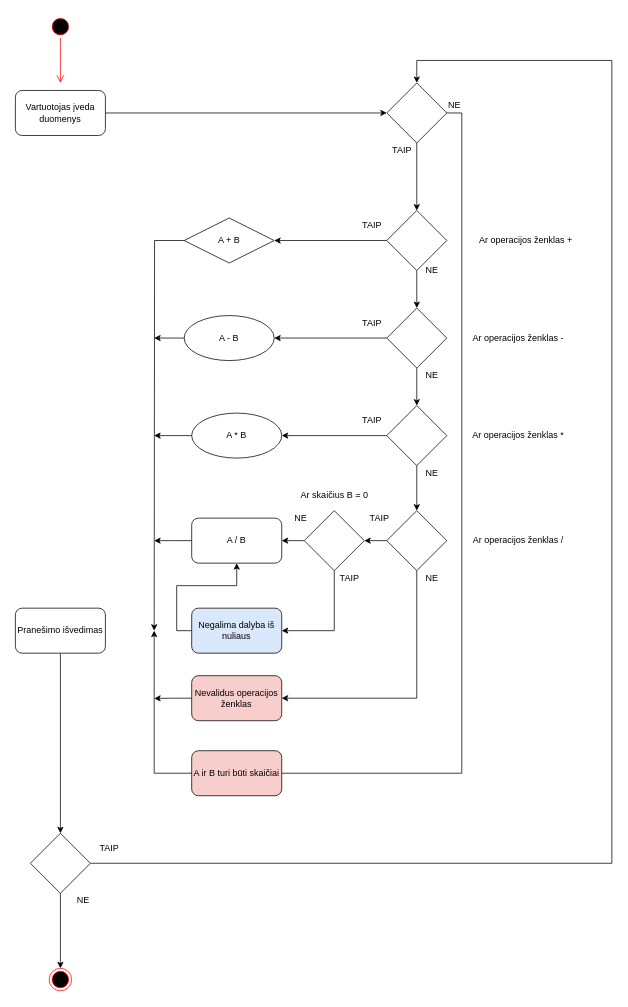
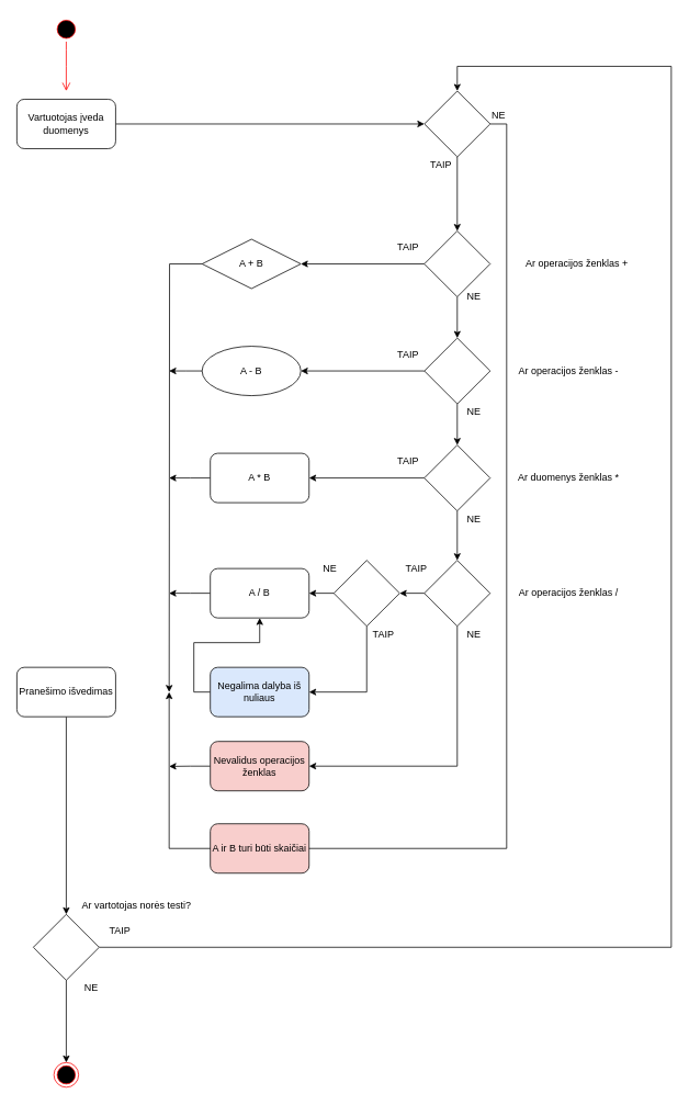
- <mxCell id="23" value="A * B" style="ellipse;whiteSpace=wrap;html=1;" vertex="1" parent="1"><mxGeometry x="255" y="550" width="120" height="60" as="geometry" /></mxCell>
+ <mxCell id="23" value="A * B" style="rounded=1;whiteSpace=wrap;html=1;" vertex="1" parent="1"><mxGeometry x="255" y="550" width="120" height="60" as="geometry" /></mxCell>
- <mxCell id="52" value="Ar operacijos ženklas *" style="text;html=1;align=center;verticalAlign=middle;resizable=0;points=[];autosize=1;" vertex="1" parent="1"><mxGeometry x="620" y="570" width="140" height="20" as="geometry" /></mxCell>
+ <mxCell id="52" value="Ar duomenys ženklas *" style="text;html=1;align=center;verticalAlign=middle;resizable=0;points=[];autosize=1;" vertex="1" parent="1"><mxGeometry x="620" y="570" width="140" height="20" as="geometry" /></mxCell>
- <mxCell id="55" value="Ar skaičius B = 0" style="text;html=1;align=center;verticalAlign=middle;resizable=0;points=[];autosize=1;" vertex="1" parent="1"><mxGeometry x="390" y="650" width="110" height="20" as="geometry" /></mxCell>
+ <mxCell id="62" value="Ar vartotojas norės testi?" style="text;html=1;align=center;verticalAlign=middle;resizable=0;points=[];autosize=1;" vertex="1" parent="1"><mxGeometry x="90" y="1090" width="150" height="20" as="geometry" /></mxCell>
